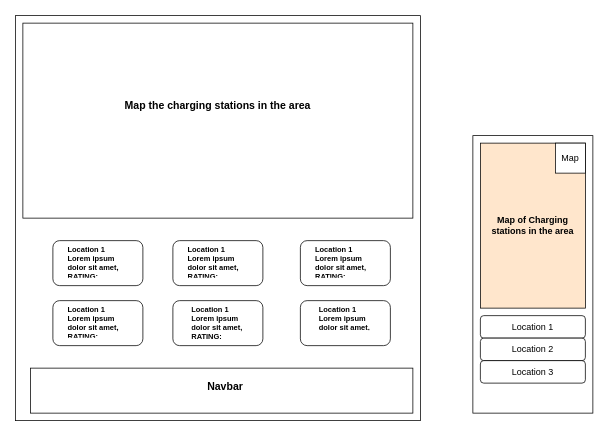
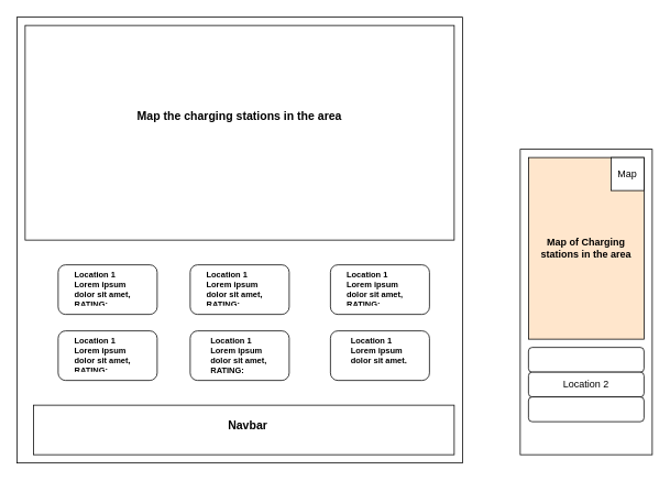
- <mxCell id="26" value="Location 1" style="text;html=1;strokeColor=none;fillColor=none;align=center;verticalAlign=middle;whiteSpace=wrap;rounded=0;" vertex="1" parent="1"><mxGeometry x="660" y="425" width="100" height="20" as="geometry" /></mxCell>
- <mxCell id="28" value="Location 3" style="text;html=1;strokeColor=none;fillColor=none;align=center;verticalAlign=middle;whiteSpace=wrap;rounded=0;" vertex="1" parent="1"><mxGeometry x="660" y="485" width="100" height="20" as="geometry" /></mxCell>
